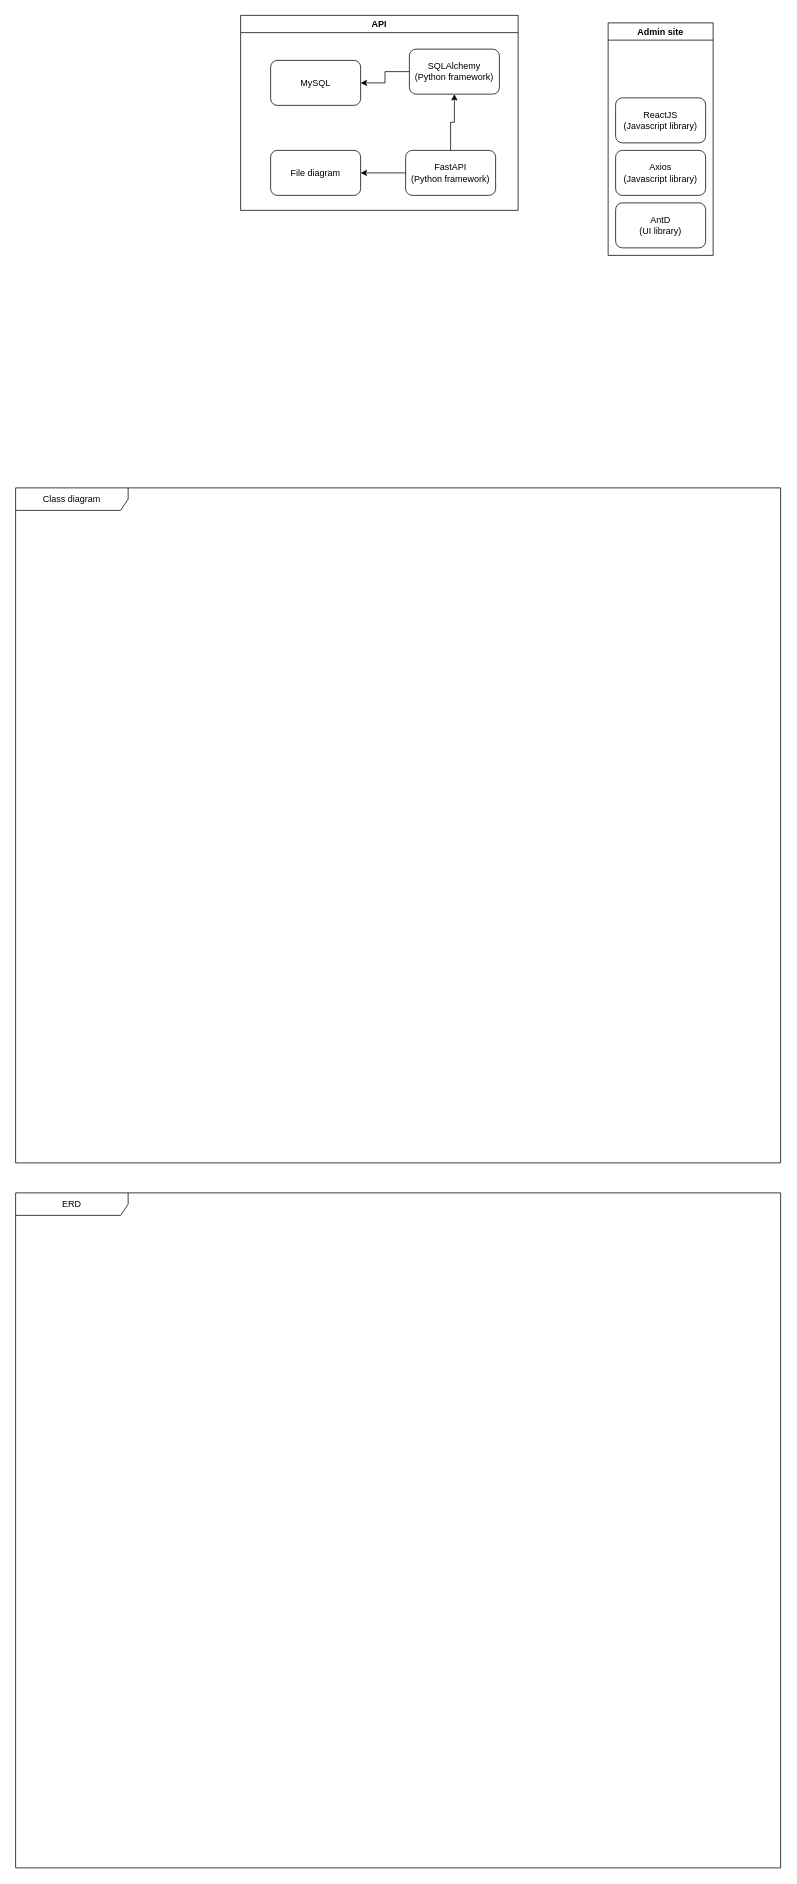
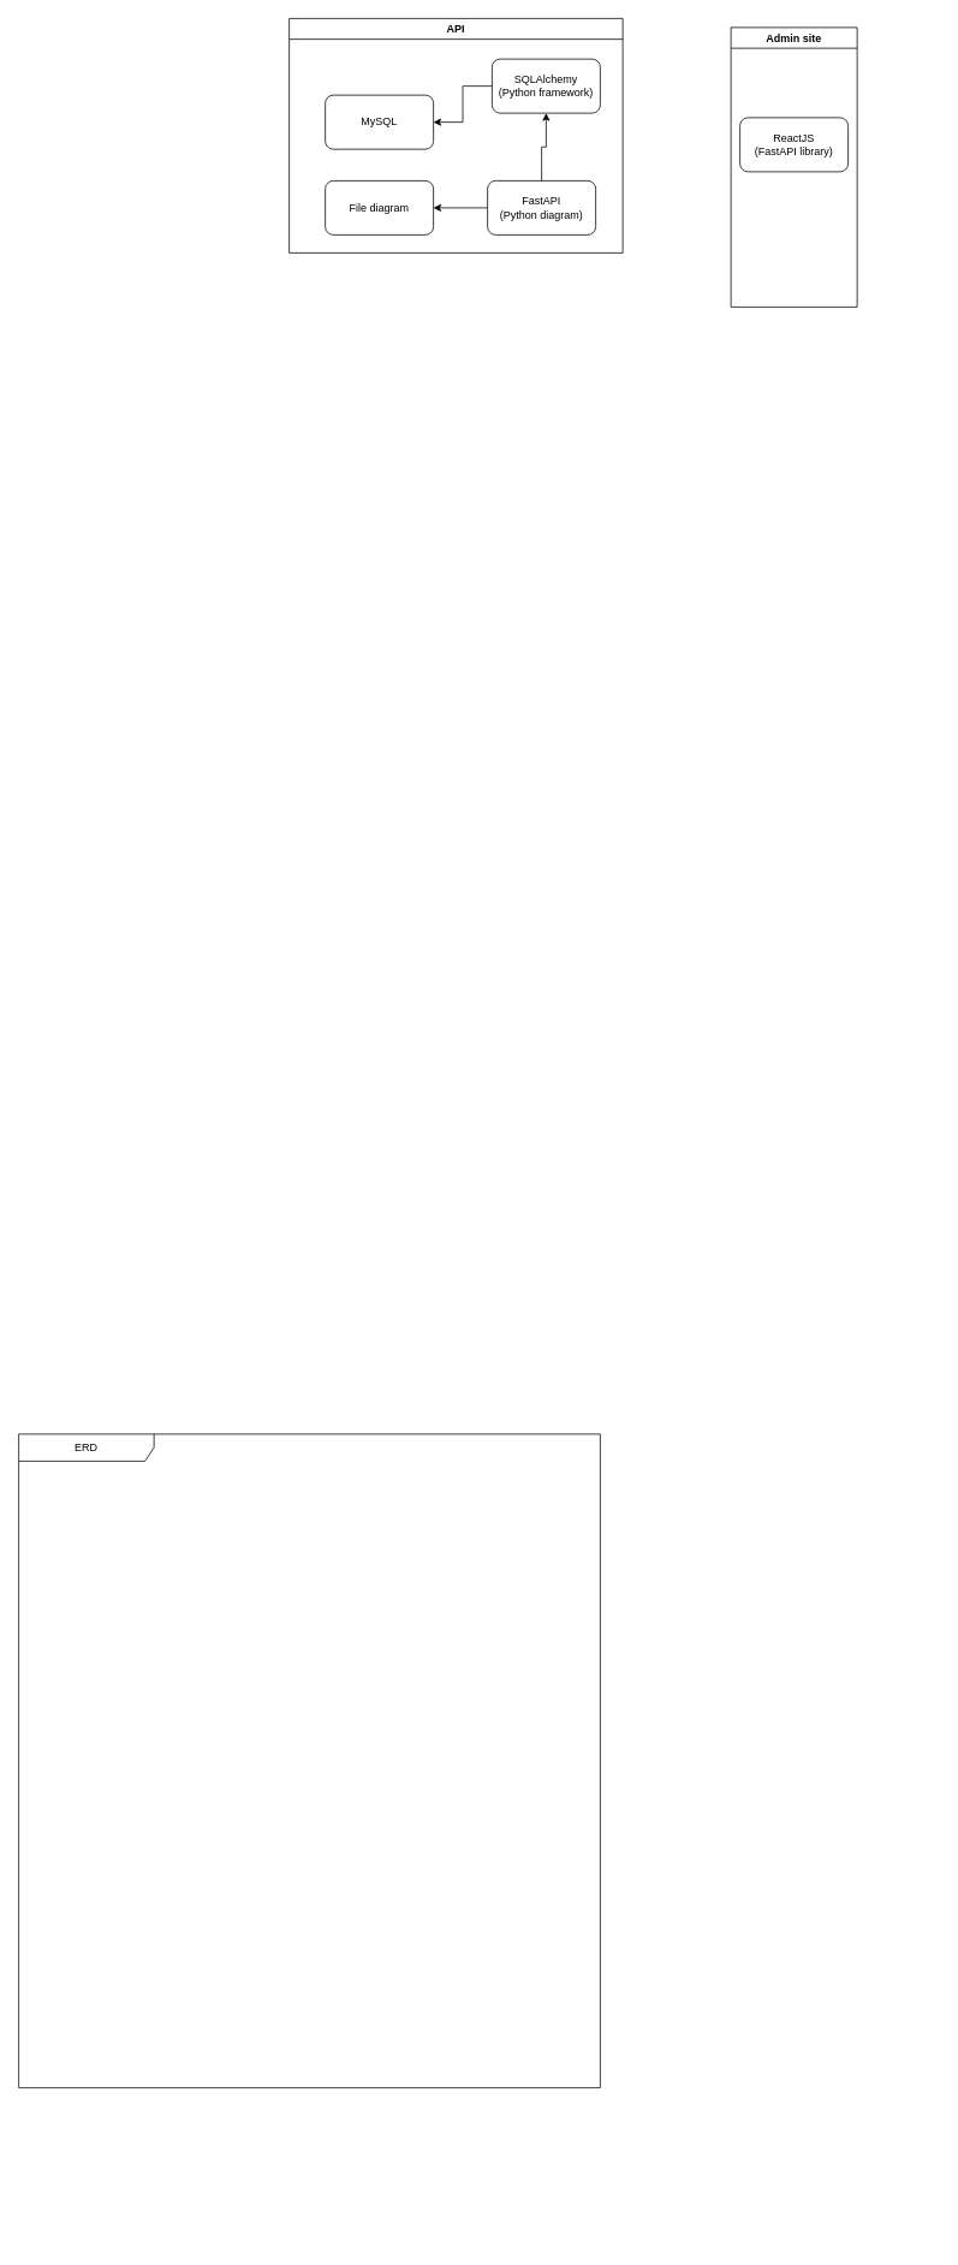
- <mxCell id="6" value="MySQL" style="rounded=1;whiteSpace=wrap;html=1;" vertex="1" parent="2"><mxGeometry x="40" y="60" width="120" height="60" as="geometry" /></mxCell>
+ <mxCell id="6" value="MySQL" style="rounded=1;whiteSpace=wrap;html=1;" vertex="1" parent="2"><mxGeometry x="40" y="85" width="120" height="60" as="geometry" /></mxCell>
- <mxCell id="11" value="ReactJS&lt;br&gt;(Javascript library)" style="rounded=1;whiteSpace=wrap;html=1;" vertex="1" parent="10"><mxGeometry x="10" y="100" width="120" height="60" as="geometry" /></mxCell>
+ <mxCell id="11" value="ReactJS&lt;br&gt;(FastAPI library)" style="rounded=1;whiteSpace=wrap;html=1;" vertex="1" parent="10"><mxGeometry x="10" y="100" width="120" height="60" as="geometry" /></mxCell>
- <mxCell id="5" value="FastAPI&lt;br&gt;(Python framework)" style="rounded=1;whiteSpace=wrap;html=1;" vertex="1" parent="2"><mxGeometry x="220" y="180" width="120" height="60" as="geometry" /></mxCell>
+ <mxCell id="5" value="FastAPI&lt;br&gt;(Python diagram)" style="rounded=1;whiteSpace=wrap;html=1;" vertex="1" parent="2"><mxGeometry x="220" y="180" width="120" height="60" as="geometry" /></mxCell>
- <mxCell id="12" value="Axios&lt;br&gt;(Javascript library)" style="rounded=1;whiteSpace=wrap;html=1;" vertex="1" parent="10"><mxGeometry x="10" y="170" width="120" height="60" as="geometry" /></mxCell>
- <mxCell id="13" value="AntD&lt;br&gt;(UI library)" style="rounded=1;whiteSpace=wrap;html=1;" vertex="1" parent="10"><mxGeometry x="10" y="240" width="120" height="60" as="geometry" /></mxCell>
- <mxCell id="14" value="Class diagram" style="shape=umlFrame;whiteSpace=wrap;html=1;pointerEvents=0;width=150;height=30;" vertex="1" parent="1"><mxGeometry x="20" y="650" width="1020" height="900" as="geometry" /></mxCell>
- <mxCell id="15" value="ERD" style="shape=umlFrame;whiteSpace=wrap;html=1;pointerEvents=0;width=150;height=30;" vertex="1" parent="1"><mxGeometry x="20" y="1590" width="1020" height="900" as="geometry" /></mxCell>
+ <mxCell id="15" value="ERD" style="shape=umlFrame;whiteSpace=wrap;html=1;pointerEvents=0;width=150;height=30;" vertex="1" parent="1"><mxGeometry x="20" y="1590" width="645" height="725" as="geometry" /></mxCell>
